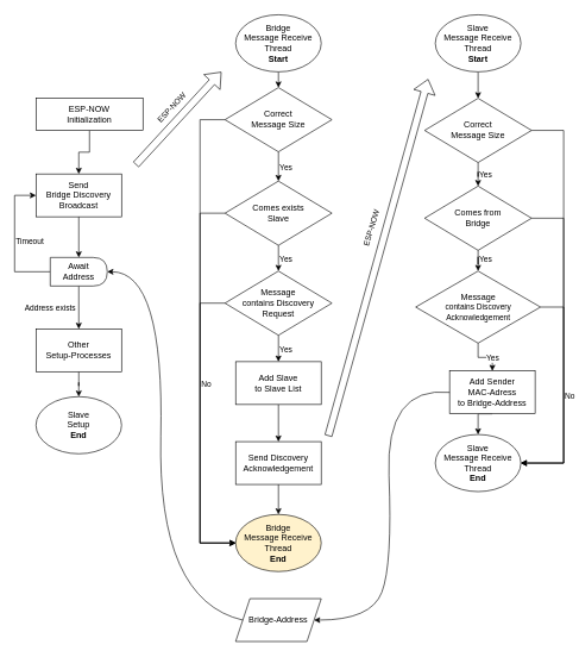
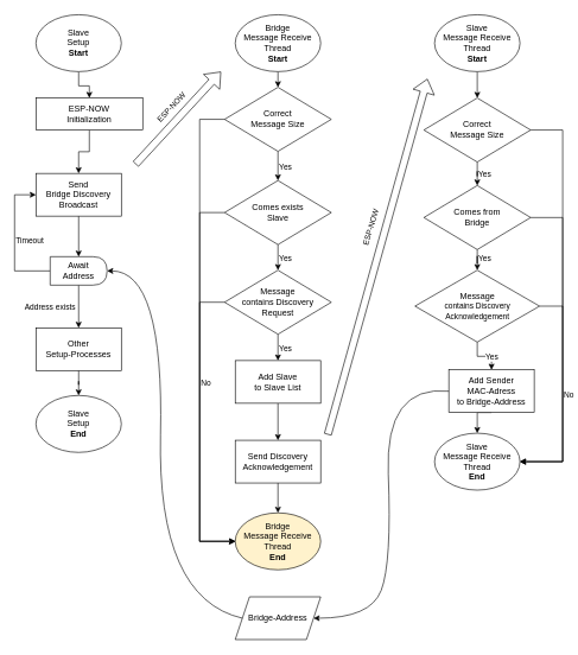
+ <mxCell id="3" value="&lt;div&gt;Slave&lt;/div&gt;&lt;div&gt;Setup&lt;/div&gt;&lt;b&gt;Start&lt;/b&gt;" style="ellipse;whiteSpace=wrap;html=1;" vertex="1" parent="1"><mxGeometry x="50" y="20" width="120" height="80" as="geometry" /></mxCell>
+ <mxCell id="2" value="" style="edgeStyle=orthogonalEdgeStyle;rounded=0;orthogonalLoop=1;jettySize=auto;html=1;" edge="1" parent="1" source="3" target="7"><mxGeometry relative="1" as="geometry" /></mxCell>
